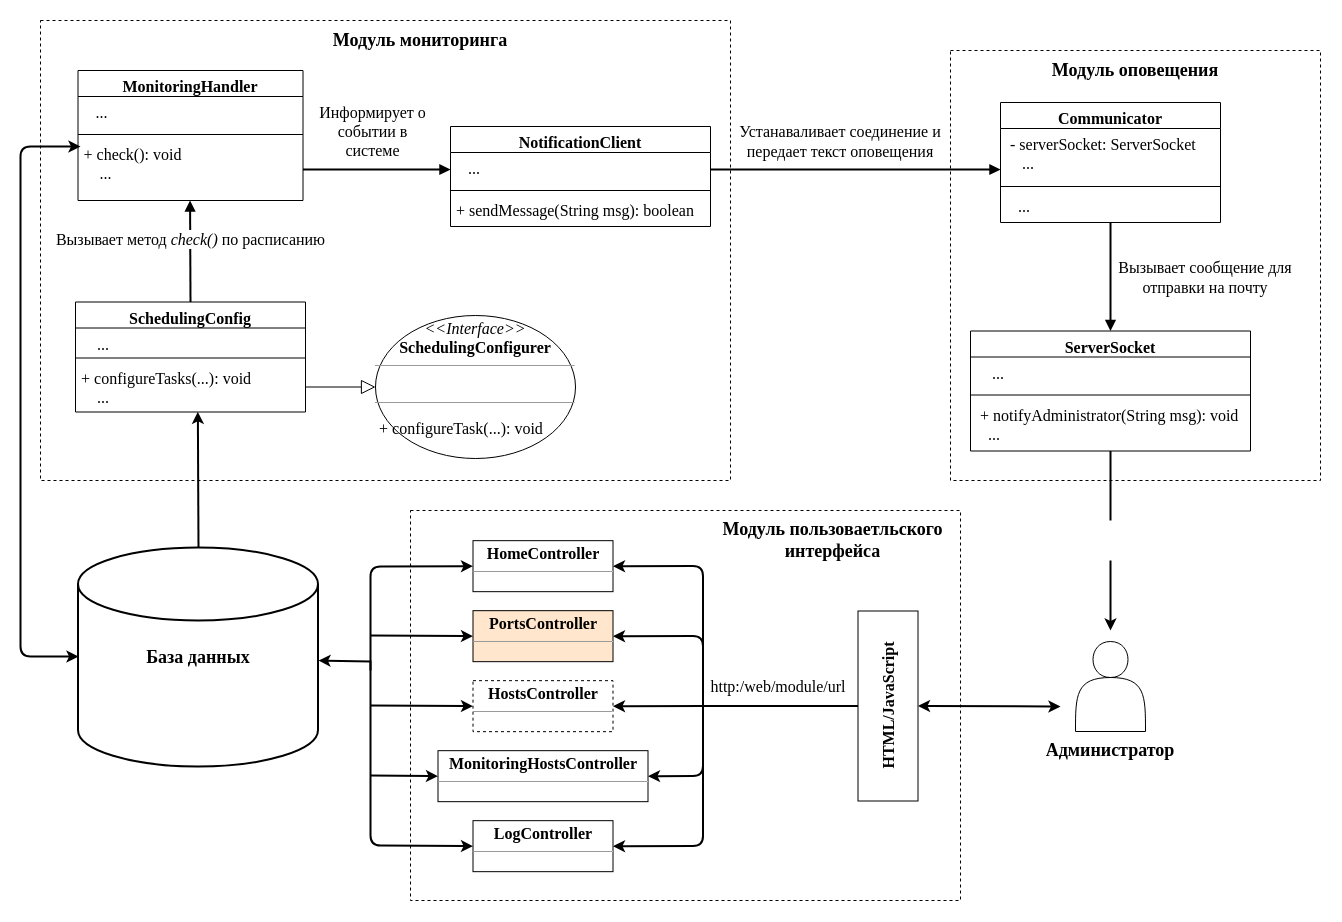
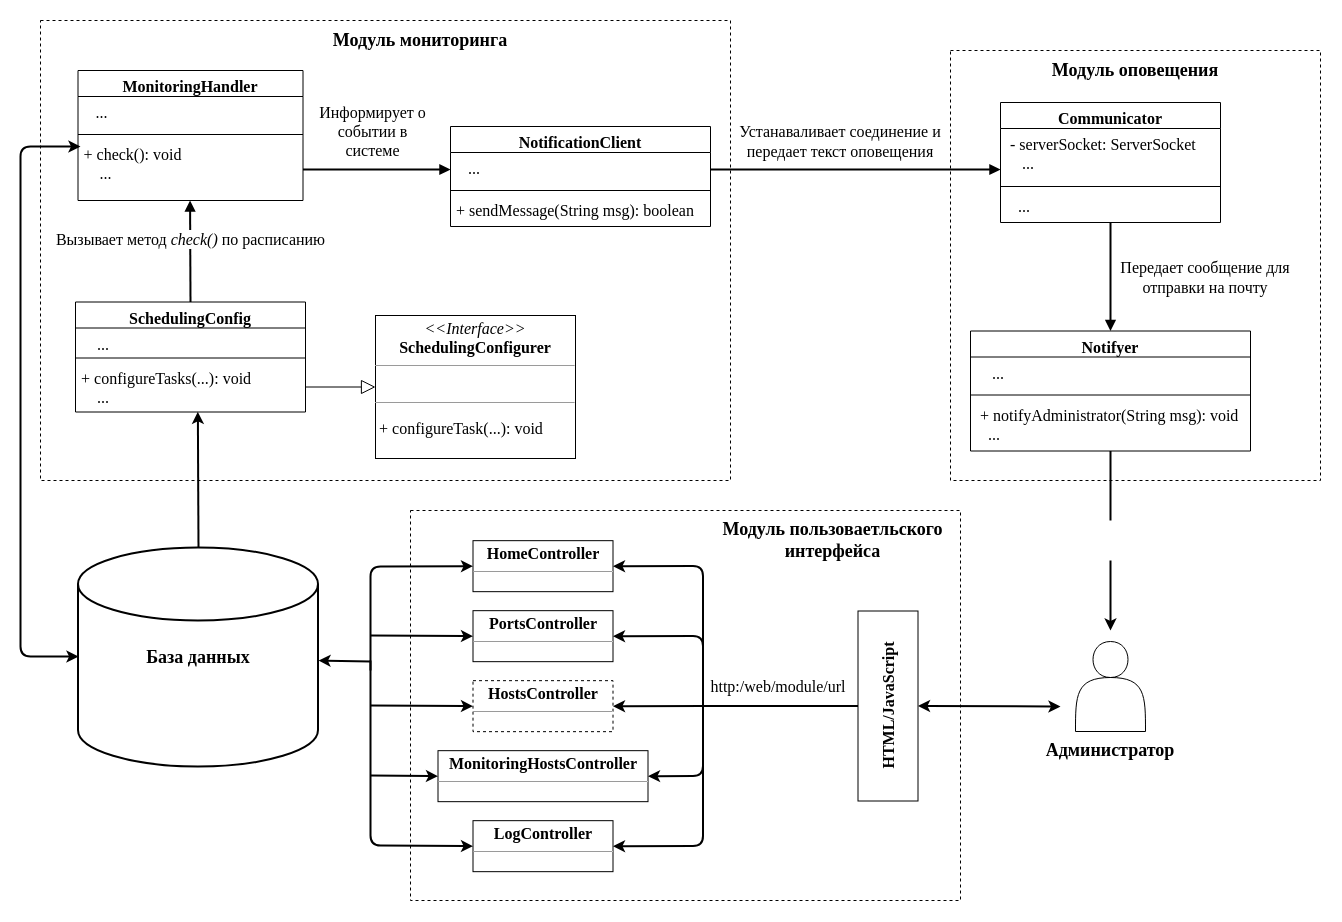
- <mxCell id="34" value="Вызывает сообщение для отправки на почту" style="text;html=1;strokeColor=none;fillColor=none;align=center;verticalAlign=middle;whiteSpace=wrap;rounded=0;fontFamily=Times New Roman;fontSize=16;" vertex="1" parent="1"><mxGeometry x="1110" y="256.5" width="190" height="40" as="geometry" /></mxCell>
+ <mxCell id="34" value="Передает сообщение для отправки на почту" style="text;html=1;strokeColor=none;fillColor=none;align=center;verticalAlign=middle;whiteSpace=wrap;rounded=0;fontFamily=Times New Roman;fontSize=16;" vertex="1" parent="1"><mxGeometry x="1110" y="256.5" width="190" height="40" as="geometry" /></mxCell>
- <mxCell id="29" value="ServerSocket" style="swimlane;fontStyle=1;align=center;verticalAlign=top;childLayout=stackLayout;horizontal=1;startSize=26;horizontalStack=0;resizeParent=1;resizeParentMax=0;resizeLast=0;collapsible=1;marginBottom=0;fontFamily=Times New Roman;fontSize=16;" vertex="1" parent="1"><mxGeometry x="970" y="330.5" width="280" height="120" as="geometry" /></mxCell>
+ <mxCell id="29" value="Notifyer" style="swimlane;fontStyle=1;align=center;verticalAlign=top;childLayout=stackLayout;horizontal=1;startSize=26;horizontalStack=0;resizeParent=1;resizeParentMax=0;resizeLast=0;collapsible=1;marginBottom=0;fontFamily=Times New Roman;fontSize=16;" vertex="1" parent="1"><mxGeometry x="970" y="330.5" width="280" height="120" as="geometry" /></mxCell>
- <mxCell id="5" value="&lt;p style=&quot;margin: 4px 0px 0px ; text-align: center ; font-size: 16px&quot;&gt;&lt;font style=&quot;font-size: 16px&quot; face=&quot;Times New Roman&quot;&gt;&lt;i&gt;&amp;lt;&amp;lt;Interface&amp;gt;&amp;gt;&lt;/i&gt;&lt;br&gt;&lt;b&gt;SchedulingConfigurer&lt;/b&gt;&lt;/font&gt;&lt;/p&gt;&lt;hr style=&quot;font-size: 16px&quot; size=&quot;1&quot;&gt;&lt;p style=&quot;margin: 0px 0px 0px 4px ; font-size: 16px&quot;&gt;&lt;font style=&quot;font-size: 16px&quot; face=&quot;Times New Roman&quot;&gt;&lt;br&gt;&lt;/font&gt;&lt;/p&gt;&lt;hr style=&quot;font-size: 16px&quot; size=&quot;1&quot;&gt;&lt;p style=&quot;font-size: 16px&quot;&gt;&lt;font style=&quot;font-size: 16px&quot; face=&quot;Times New Roman&quot;&gt;&amp;nbsp;+ configureTask(...): void&lt;br&gt;&lt;/font&gt;&lt;/p&gt;" style="ellipse;verticalAlign=top;align=left;overflow=fill;fontSize=12;fontFamily=Helvetica;html=1;" parent="1" vertex="1"><mxGeometry x="375" y="315" width="200" height="143" as="geometry" /></mxCell>
+ <mxCell id="5" value="&lt;p style=&quot;margin: 4px 0px 0px ; text-align: center ; font-size: 16px&quot;&gt;&lt;font style=&quot;font-size: 16px&quot; face=&quot;Times New Roman&quot;&gt;&lt;i&gt;&amp;lt;&amp;lt;Interface&amp;gt;&amp;gt;&lt;/i&gt;&lt;br&gt;&lt;b&gt;SchedulingConfigurer&lt;/b&gt;&lt;/font&gt;&lt;/p&gt;&lt;hr style=&quot;font-size: 16px&quot; size=&quot;1&quot;&gt;&lt;p style=&quot;margin: 0px 0px 0px 4px ; font-size: 16px&quot;&gt;&lt;font style=&quot;font-size: 16px&quot; face=&quot;Times New Roman&quot;&gt;&lt;br&gt;&lt;/font&gt;&lt;/p&gt;&lt;hr style=&quot;font-size: 16px&quot; size=&quot;1&quot;&gt;&lt;p style=&quot;font-size: 16px&quot;&gt;&lt;font style=&quot;font-size: 16px&quot; face=&quot;Times New Roman&quot;&gt;&amp;nbsp;+ configureTask(...): void&lt;br&gt;&lt;/font&gt;&lt;/p&gt;" style="verticalAlign=top;align=left;overflow=fill;fontSize=12;fontFamily=Helvetica;html=1;" parent="1" vertex="1"><mxGeometry x="375" y="315" width="200" height="143" as="geometry" /></mxCell>
- <mxCell id="36" value="&lt;p style=&quot;margin: 4px 0px 0px ; text-align: center ; font-size: 16px&quot;&gt;&lt;font style=&quot;font-size: 16px&quot; face=&quot;Times New Roman&quot;&gt;&lt;b&gt;PortsController&lt;/b&gt;&lt;/font&gt;&lt;/p&gt;&lt;hr style=&quot;font-size: 16px&quot; size=&quot;1&quot;&gt;&lt;div style=&quot;height: 2px ; font-size: 16px&quot;&gt;&lt;/div&gt;" style="verticalAlign=top;align=left;overflow=fill;fontSize=12;fontFamily=Helvetica;html=1;fillColor=#ffe6cc;" vertex="1" parent="1"><mxGeometry x="472.5" y="610.167" width="140" height="51" as="geometry" /></mxCell>
+ <mxCell id="36" value="&lt;p style=&quot;margin: 4px 0px 0px ; text-align: center ; font-size: 16px&quot;&gt;&lt;font style=&quot;font-size: 16px&quot; face=&quot;Times New Roman&quot;&gt;&lt;b&gt;PortsController&lt;/b&gt;&lt;/font&gt;&lt;/p&gt;&lt;hr style=&quot;font-size: 16px&quot; size=&quot;1&quot;&gt;&lt;div style=&quot;height: 2px ; font-size: 16px&quot;&gt;&lt;/div&gt;" style="verticalAlign=top;align=left;overflow=fill;fontSize=12;fontFamily=Helvetica;html=1;" vertex="1" parent="1"><mxGeometry x="472.5" y="610.167" width="140" height="51" as="geometry" /></mxCell>
